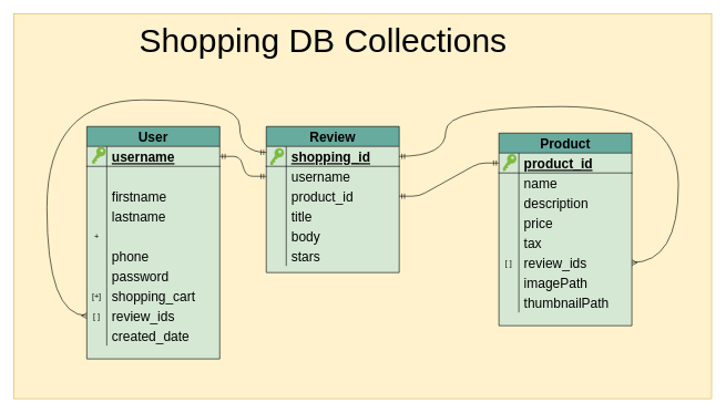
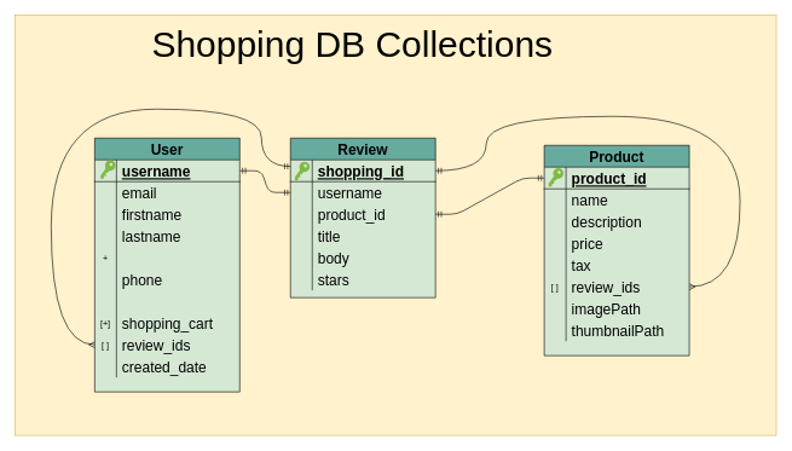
+ <mxCell id="12" value="email" style="shape=partialRectangle;connectable=0;fillColor=none;top=0;left=0;bottom=0;right=0;align=left;spacingLeft=6;overflow=hidden;fontSize=20;" parent="10" vertex="1"><mxGeometry x="30" width="170" height="30" as="geometry" /></mxCell>
- <mxCell id="26" value="password" style="shape=partialRectangle;connectable=0;fillColor=none;top=0;left=0;bottom=0;right=0;align=left;spacingLeft=6;overflow=hidden;fontSize=20;" parent="24" vertex="1"><mxGeometry x="30" width="170" height="30" as="geometry" /></mxCell>
